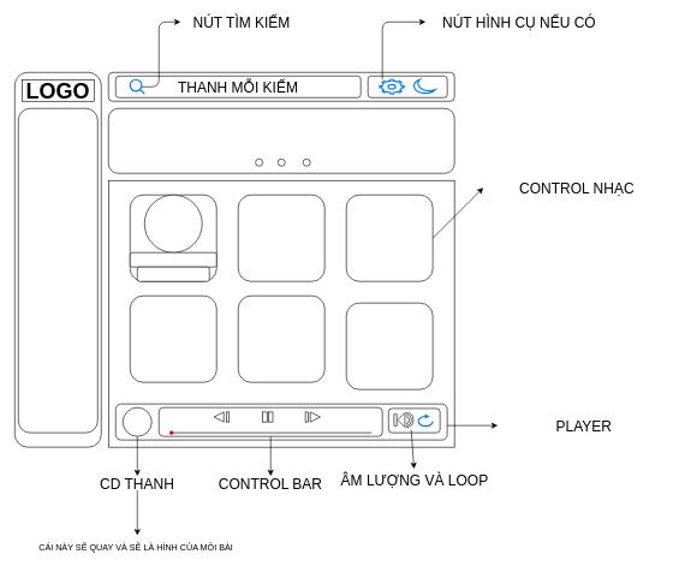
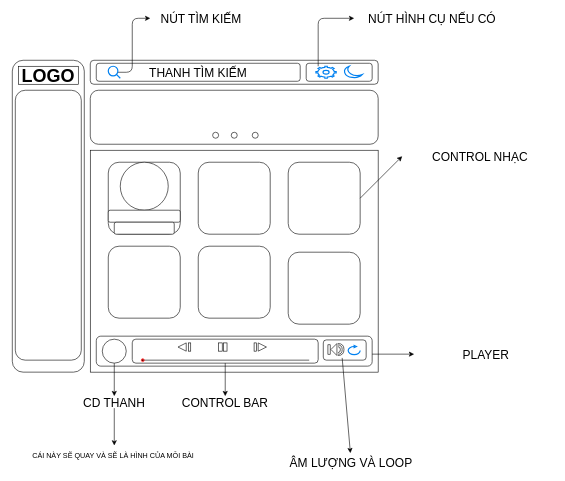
- <mxCell id="10" value="THANH MỖI KIẾM" style="text;html=1;strokeColor=none;fillColor=none;align=center;verticalAlign=middle;whiteSpace=wrap;rounded=0;fontSize=20;" parent="1" vertex="1"><mxGeometry x="160" y="110" width="340" height="20" as="geometry" /></mxCell>
+ <mxCell id="10" value="THANH TÌM KIẾM" style="text;html=1;strokeColor=none;fillColor=none;align=center;verticalAlign=middle;whiteSpace=wrap;rounded=0;fontSize=20;" parent="1" vertex="1"><mxGeometry x="160" y="110" width="340" height="20" as="geometry" /></mxCell>
- <mxCell id="37" value="ÂM LƯỢNG VÀ LOOP" style="text;html=1;strokeColor=none;fillColor=none;align=center;verticalAlign=middle;whiteSpace=wrap;rounded=0;fontSize=20;" parent="1" vertex="1"><mxGeometry x="470" y="650" width="210" height="30" as="geometry" /></mxCell>
+ <mxCell id="37" value="ÂM LƯỢNG VÀ LOOP" style="text;html=1;strokeColor=none;fillColor=none;align=center;verticalAlign=middle;whiteSpace=wrap;rounded=0;fontSize=20;" parent="1" vertex="1"><mxGeometry x="480" y="755" width="210" height="30" as="geometry" /></mxCell>
